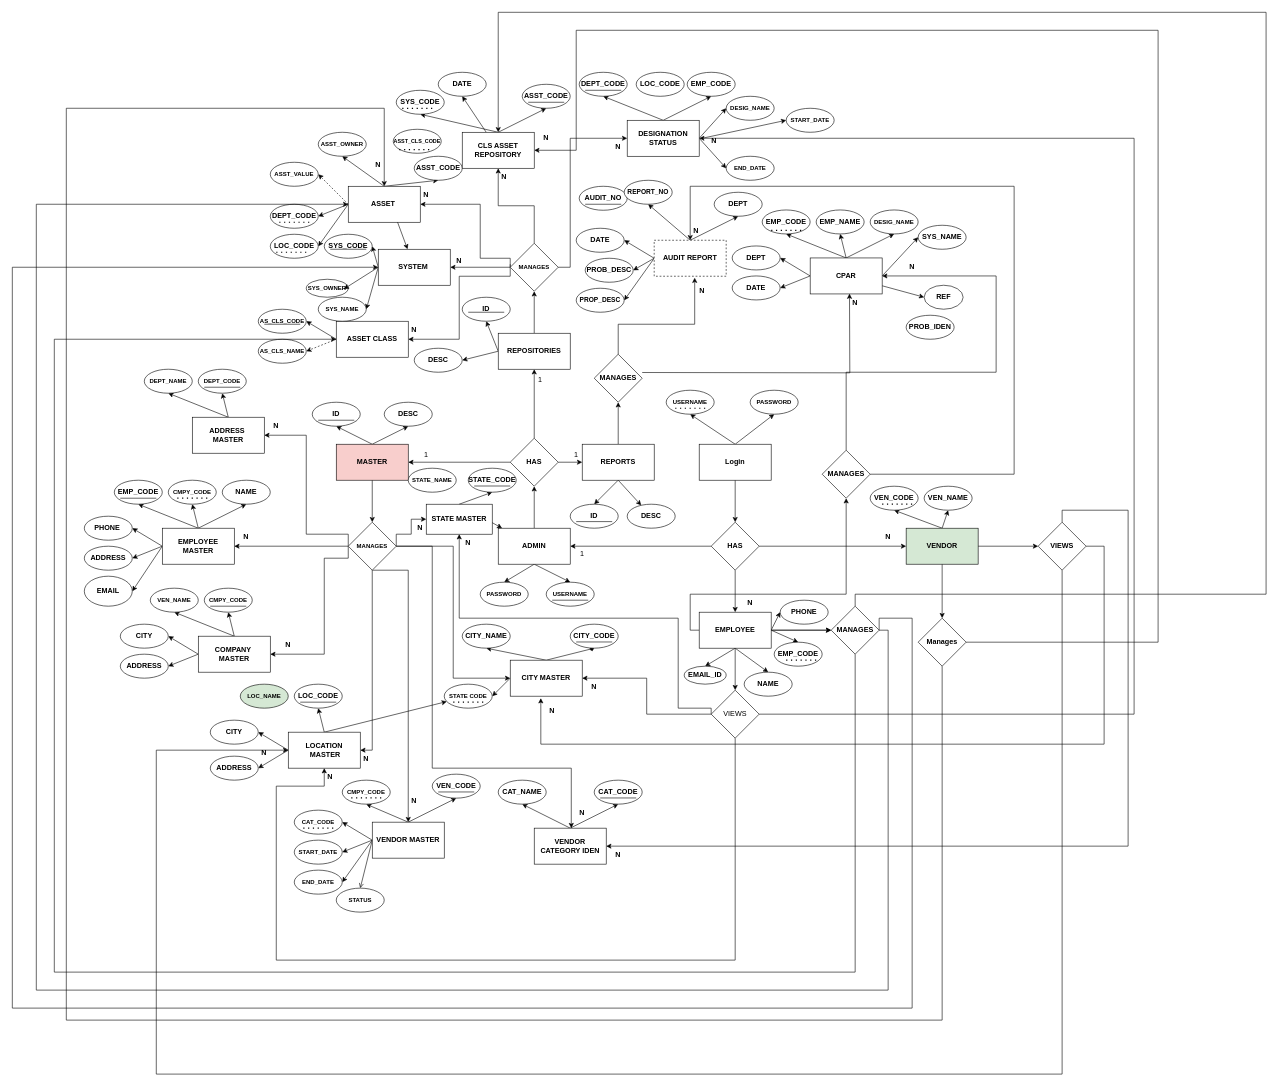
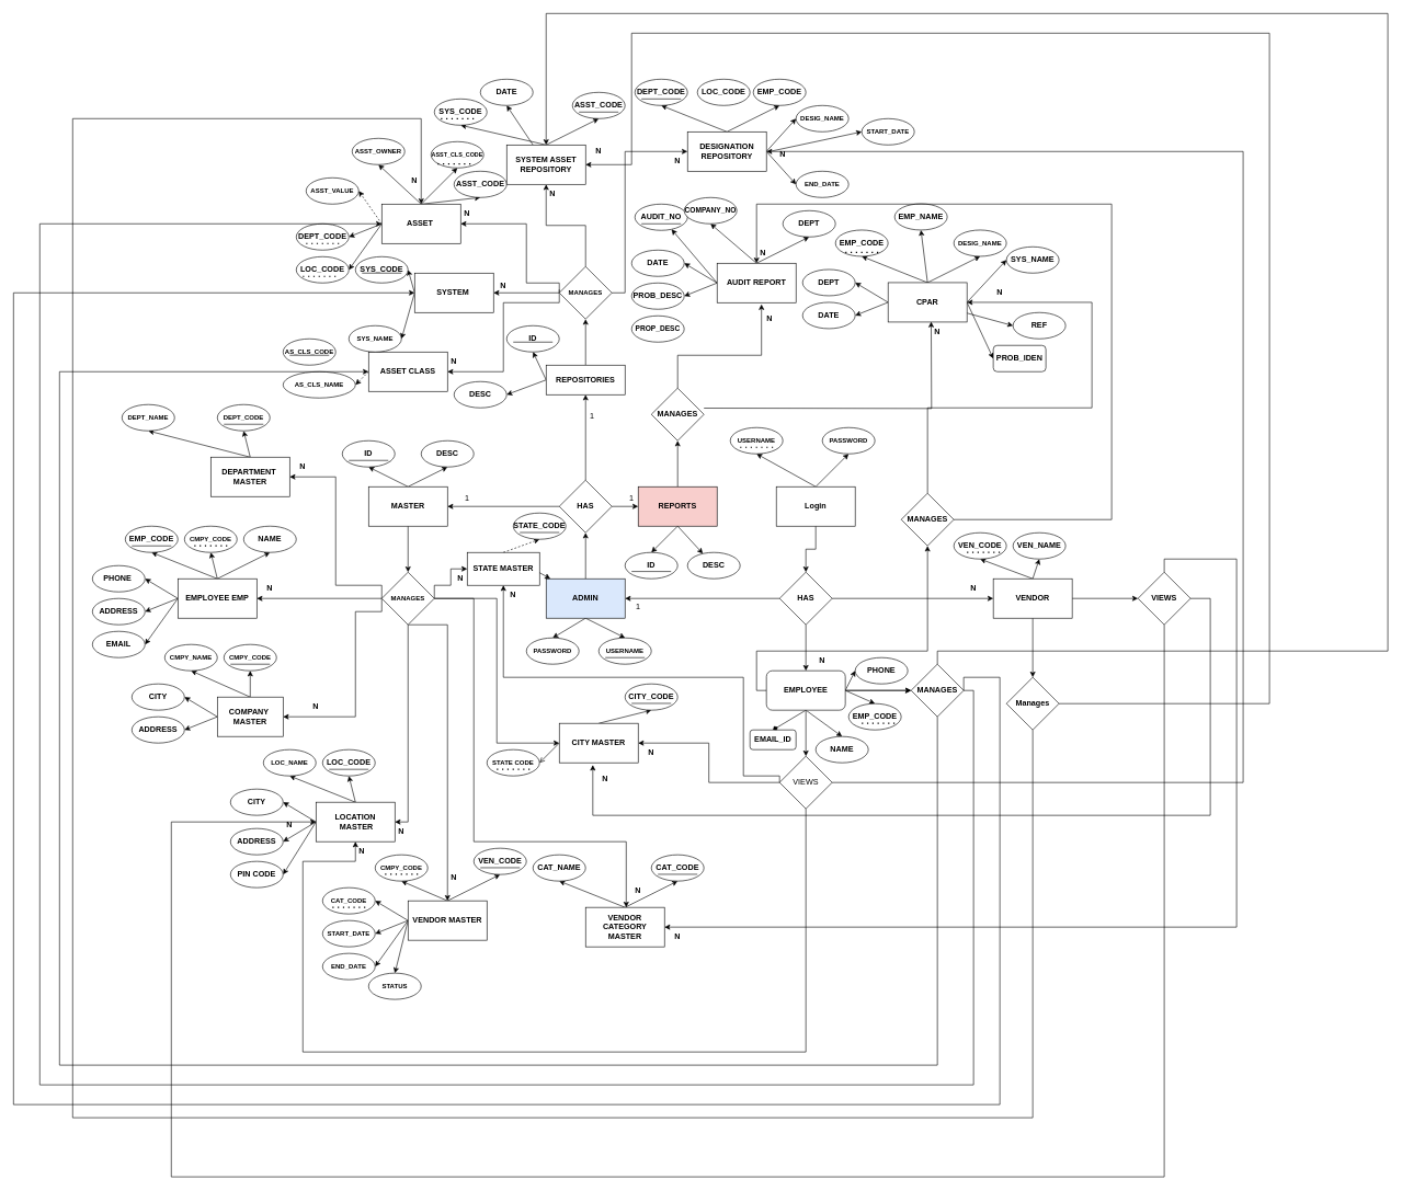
- <mxCell id="201" value="&lt;b&gt;DESIGNATION STATUS&lt;/b&gt;" style="whiteSpace=wrap;html=1;rounded=0;" parent="1" vertex="1"><mxGeometry x="1045" y="200" width="120" height="60" as="geometry" /></mxCell>
+ <mxCell id="201" value="&lt;b&gt;DESIGNATION REPOSITORY&lt;/b&gt;" style="whiteSpace=wrap;html=1;rounded=0;" parent="1" vertex="1"><mxGeometry x="1045" y="200" width="120" height="60" as="geometry" /></mxCell>
- <mxCell id="154" value="&lt;font style=&quot;font-size: 10px;&quot;&gt;ASST_OWNER&lt;/font&gt;" style="ellipse;whiteSpace=wrap;html=1;fontStyle=1" parent="1" vertex="1"><mxGeometry x="530" y="220" width="80" height="40" as="geometry" /></mxCell>
+ <mxCell id="154" value="&lt;font style=&quot;font-size: 10px;&quot;&gt;ASST_OWNER&lt;/font&gt;" style="ellipse;whiteSpace=wrap;html=1;fontStyle=1" parent="1" vertex="1"><mxGeometry x="535" y="210" width="80" height="40" as="geometry" /></mxCell>
- <mxCell id="177" value="&lt;b&gt;CLS ASSET REPOSITORY&lt;/b&gt;" style="whiteSpace=wrap;html=1;rounded=0;" parent="1" vertex="1"><mxGeometry x="770" y="220" width="120" height="60" as="geometry" /></mxCell>
+ <mxCell id="177" value="&lt;b&gt;SYSTEM ASSET REPOSITORY&lt;/b&gt;" style="whiteSpace=wrap;html=1;rounded=0;" parent="1" vertex="1"><mxGeometry x="770" y="220" width="120" height="60" as="geometry" /></mxCell>
- <mxCell id="158" value="&lt;font style=&quot;font-size: 10px;&quot;&gt;ASST_VALUE&lt;/font&gt;" style="ellipse;whiteSpace=wrap;html=1;fontStyle=1" parent="1" vertex="1"><mxGeometry x="450" y="270" width="80" height="40" as="geometry" /></mxCell>
+ <mxCell id="158" value="&lt;font style=&quot;font-size: 10px;&quot;&gt;ASST_VALUE&lt;/font&gt;" style="ellipse;whiteSpace=wrap;html=1;fontStyle=1" parent="1" vertex="1"><mxGeometry x="465" y="270" width="80" height="40" as="geometry" /></mxCell>
- <mxCell id="188" value="&lt;font style=&quot;font-size: 11px;&quot;&gt;REPORT_NO&lt;/font&gt;" style="ellipse;whiteSpace=wrap;html=1;fontStyle=1" parent="1" vertex="1"><mxGeometry x="1040" y="300" width="80" height="40" as="geometry" /></mxCell>
+ <mxCell id="188" value="&lt;font style=&quot;font-size: 11px;&quot;&gt;COMPANY_NO&lt;/font&gt;" style="ellipse;whiteSpace=wrap;html=1;fontStyle=1" parent="1" vertex="1"><mxGeometry x="1040" y="300" width="80" height="40" as="geometry" /></mxCell>
- <mxCell id="231" value="EMP_NAME" style="ellipse;whiteSpace=wrap;html=1;fontStyle=1" parent="1" vertex="1"><mxGeometry x="1360" y="349.5" width="80" height="40" as="geometry" /></mxCell>
+ <mxCell id="231" value="EMP_NAME" style="ellipse;whiteSpace=wrap;html=1;fontStyle=1" parent="1" vertex="1"><mxGeometry x="1360" y="309.5" width="80" height="40" as="geometry" /></mxCell>
- <mxCell id="148" style="rounded=0;orthogonalLoop=1;jettySize=auto;html=1;exitX=0.5;exitY=0;exitDx=0;exitDy=0;" parent="1" source="153" target="167" edge="1"><mxGeometry relative="1" as="geometry" /></mxCell>
+ <mxCell id="148" style="rounded=0;orthogonalLoop=1;jettySize=auto;html=1;exitX=0.5;exitY=0;exitDx=0;exitDy=0;entryX=0.5;entryY=1;entryDx=0;entryDy=0;" parent="1" source="153" target="155" edge="1"><mxGeometry relative="1" as="geometry" /></mxCell>
- <mxCell id="186" value="&lt;b&gt;AUDIT REPORT&lt;/b&gt;" style="whiteSpace=wrap;html=1;rounded=0;dashed=1;" parent="1" vertex="1"><mxGeometry x="1090" y="400" width="120" height="60" as="geometry" /></mxCell>
+ <mxCell id="186" value="&lt;b&gt;AUDIT REPORT&lt;/b&gt;" style="whiteSpace=wrap;html=1;rounded=0;" parent="1" vertex="1"><mxGeometry x="1090" y="400" width="120" height="60" as="geometry" /></mxCell>
- <mxCell id="190" value="PROB_DESC" style="ellipse;whiteSpace=wrap;html=1;fontStyle=1" parent="1" vertex="1"><mxGeometry x="975" y="430" width="80" height="40" as="geometry" /></mxCell>
+ <mxCell id="190" value="PROB_DESC" style="ellipse;whiteSpace=wrap;html=1;fontStyle=1" parent="1" vertex="1"><mxGeometry x="960" y="430" width="80" height="40" as="geometry" /></mxCell>
- <mxCell id="185" style="rounded=0;orthogonalLoop=1;jettySize=auto;html=1;entryX=1;entryY=0.5;entryDx=0;entryDy=0;exitX=0;exitY=0.5;exitDx=0;exitDy=0;" parent="1" source="186" target="192" edge="1"><mxGeometry relative="1" as="geometry" /></mxCell>
+ <mxCell id="185" style="rounded=0;orthogonalLoop=1;jettySize=auto;html=1;exitX=0;exitY=0.5;exitDx=0;exitDy=0;" parent="1" source="186" target="187" edge="1"><mxGeometry relative="1" as="geometry" /></mxCell>
- <mxCell id="172" style="rounded=0;orthogonalLoop=1;jettySize=auto;html=1;entryX=0.896;entryY=0.542;entryDx=0;entryDy=0;entryPerimeter=0;exitX=0;exitY=0.5;exitDx=0;exitDy=0;" parent="1" source="167" target="171" edge="1"><mxGeometry relative="1" as="geometry" /></mxCell>
- <mxCell id="171" value="&lt;font&gt;&lt;b&gt;SYS_OWNER&lt;/b&gt;&lt;/font&gt;" style="ellipse;whiteSpace=wrap;html=1;fontStyle=0;fontSize=10;" parent="1" vertex="1"><mxGeometry x="510" y="465" width="70" height="30" as="geometry" /></mxCell>
- <mxCell id="236" value="REF" style="ellipse;whiteSpace=wrap;html=1;fontStyle=1" parent="1" vertex="1"><mxGeometry x="1540" y="475" width="65" height="40" as="geometry" /></mxCell>
+ <mxCell id="236" value="REF" style="ellipse;whiteSpace=wrap;html=1;fontStyle=1" parent="1" vertex="1"><mxGeometry x="1540" y="475" width="80" height="40" as="geometry" /></mxCell>
+ <mxCell id="228" style="rounded=0;orthogonalLoop=1;jettySize=auto;html=1;exitX=1;exitY=0.5;exitDx=0;exitDy=0;entryX=0;entryY=0.5;entryDx=0;entryDy=0;" parent="1" source="229" target="237" edge="1"><mxGeometry relative="1" as="geometry" /></mxCell>
- <mxCell id="237" value="PROB_IDEN" style="ellipse;whiteSpace=wrap;html=1;fontStyle=1" parent="1" vertex="1"><mxGeometry x="1510" y="525" width="80" height="40" as="geometry" /></mxCell>
+ <mxCell id="237" value="PROB_IDEN" style="whiteSpace=wrap;html=1;fontStyle=1;rounded=1;" parent="1" vertex="1"><mxGeometry x="1510" y="525" width="80" height="40" as="geometry" /></mxCell>
- <mxCell id="137" style="rounded=0;orthogonalLoop=1;jettySize=auto;html=1;exitX=0;exitY=0.5;exitDx=0;exitDy=0;entryX=1;entryY=0.5;entryDx=0;entryDy=0;" parent="1" source="139" target="141" edge="1"><mxGeometry relative="1" as="geometry" /></mxCell>
- <mxCell id="140" value="&lt;font style=&quot;font-size: 10px;&quot;&gt;AS_CLS_NAME&lt;/font&gt;" style="ellipse;whiteSpace=wrap;html=1;fontStyle=1" parent="1" vertex="1"><mxGeometry x="430" y="565" width="80" height="40" as="geometry" /></mxCell>
+ <mxCell id="140" value="&lt;font style=&quot;font-size: 10px;&quot;&gt;AS_CLS_NAME&lt;/font&gt;" style="ellipse;whiteSpace=wrap;html=1;fontStyle=1" parent="1" vertex="1"><mxGeometry x="430" y="565" width="110" height="40" as="geometry" /></mxCell>
- <mxCell id="136" value="&lt;b&gt;REPOSITORIES&lt;/b&gt;" style="whiteSpace=wrap;html=1;rounded=0;" parent="1" vertex="1"><mxGeometry x="830" y="555" width="120" height="60" as="geometry" /></mxCell>
+ <mxCell id="136" value="&lt;b&gt;REPOSITORIES&lt;/b&gt;" style="whiteSpace=wrap;html=1;rounded=0;" parent="1" vertex="1"><mxGeometry x="830" y="555" width="120" height="45" as="geometry" /></mxCell>
- <mxCell id="81" value="&lt;font style=&quot;font-size: 10px;&quot;&gt;DEPT_NAME&lt;/font&gt;" style="ellipse;whiteSpace=wrap;html=1;fontStyle=1" parent="1" vertex="1"><mxGeometry x="240" y="615" width="80" height="40" as="geometry" /></mxCell>
+ <mxCell id="81" value="&lt;font style=&quot;font-size: 10px;&quot;&gt;DEPT_NAME&lt;/font&gt;" style="ellipse;whiteSpace=wrap;html=1;fontStyle=1" parent="1" vertex="1"><mxGeometry x="185" y="615" width="80" height="40" as="geometry" /></mxCell>
- <mxCell id="80" value="&lt;b&gt;ADDRESS&amp;nbsp;&lt;/b&gt;&lt;div&gt;&lt;b&gt;MASTER&lt;/b&gt;&lt;/div&gt;" style="whiteSpace=wrap;html=1;rounded=0;" parent="1" vertex="1"><mxGeometry x="320" y="695" width="120" height="60" as="geometry" /></mxCell>
+ <mxCell id="80" value="&lt;b&gt;DEPARTMENT&amp;nbsp;&lt;/b&gt;&lt;div&gt;&lt;b&gt;MASTER&lt;/b&gt;&lt;/div&gt;" style="whiteSpace=wrap;html=1;rounded=0;" parent="1" vertex="1"><mxGeometry x="320" y="695" width="120" height="60" as="geometry" /></mxCell>
- <mxCell id="41" value="&lt;b&gt;MASTER&lt;/b&gt;" style="whiteSpace=wrap;html=1;rounded=0;fillColor=#f8cecc;" parent="1" vertex="1"><mxGeometry x="560" y="740" width="120" height="60" as="geometry" /></mxCell>
+ <mxCell id="41" value="&lt;b&gt;MASTER&lt;/b&gt;" style="whiteSpace=wrap;html=1;rounded=0;" parent="1" vertex="1"><mxGeometry x="560" y="740" width="120" height="60" as="geometry" /></mxCell>
- <mxCell id="215" value="&lt;b&gt;REPORTS&lt;/b&gt;" style="whiteSpace=wrap;html=1;rounded=0;" parent="1" vertex="1"><mxGeometry x="970" y="740" width="120" height="60" as="geometry" /></mxCell>
+ <mxCell id="215" value="&lt;b&gt;REPORTS&lt;/b&gt;" style="whiteSpace=wrap;html=1;rounded=0;fillColor=#f8cecc;" parent="1" vertex="1"><mxGeometry x="970" y="740" width="120" height="60" as="geometry" /></mxCell>
- <mxCell id="5" value="&lt;b&gt;Login&lt;/b&gt;" style="rounded=0;whiteSpace=wrap;html=1;" parent="1" vertex="1"><mxGeometry x="1165" y="740" width="120" height="60" as="geometry" /></mxCell>
+ <mxCell id="5" value="&lt;b&gt;Login&lt;/b&gt;" style="rounded=0;whiteSpace=wrap;html=1;" parent="1" vertex="1"><mxGeometry x="1180" y="740" width="120" height="60" as="geometry" /></mxCell>
- <mxCell id="130" value="&lt;font style=&quot;font-size: 10px;&quot;&gt;STATE_NAME&lt;/font&gt;" style="ellipse;whiteSpace=wrap;html=1;fontStyle=1" parent="1" vertex="1"><mxGeometry x="680" y="780" width="80" height="40" as="geometry" /></mxCell>
- <mxCell id="128" style="rounded=0;orthogonalLoop=1;jettySize=auto;html=1;exitX=0.5;exitY=0;exitDx=0;exitDy=0;entryX=0.5;entryY=1;entryDx=0;entryDy=0;" parent="1" source="129" target="131" edge="1"><mxGeometry relative="1" as="geometry" /></mxCell>
+ <mxCell id="128" style="rounded=0;orthogonalLoop=1;jettySize=auto;html=1;exitX=0.5;exitY=0;exitDx=0;exitDy=0;entryX=0.5;entryY=1;entryDx=0;entryDy=0;dashed=1;" parent="1" source="129" target="131" edge="1"><mxGeometry relative="1" as="geometry" /></mxCell>
- <mxCell id="59" value="&lt;b&gt;EMPLOYEE MASTER&lt;/b&gt;" style="whiteSpace=wrap;html=1;rounded=0;" parent="1" vertex="1"><mxGeometry x="270" y="880" width="120" height="60" as="geometry" /></mxCell>
+ <mxCell id="59" value="&lt;b&gt;EMPLOYEE EMP&lt;/b&gt;" style="whiteSpace=wrap;html=1;rounded=0;" parent="1" vertex="1"><mxGeometry x="270" y="880" width="120" height="60" as="geometry" /></mxCell>
- <mxCell id="16" value="&lt;b&gt;ADMIN&lt;/b&gt;" style="whiteSpace=wrap;html=1;rounded=0;" parent="1" vertex="1"><mxGeometry x="830" y="880" width="120" height="60" as="geometry" /></mxCell>
+ <mxCell id="16" value="&lt;b&gt;ADMIN&lt;/b&gt;" style="whiteSpace=wrap;html=1;rounded=0;fillColor=#dae8fc;" parent="1" vertex="1"><mxGeometry x="830" y="880" width="120" height="60" as="geometry" /></mxCell>
- <mxCell id="21" value="&lt;b&gt;VENDOR&lt;/b&gt;" style="whiteSpace=wrap;html=1;rounded=0;fillColor=#d5e8d4;" parent="1" vertex="1"><mxGeometry x="1510" y="880" width="120" height="60" as="geometry" /></mxCell>
+ <mxCell id="21" value="&lt;b&gt;VENDOR&lt;/b&gt;" style="whiteSpace=wrap;html=1;rounded=0;" parent="1" vertex="1"><mxGeometry x="1510" y="880" width="120" height="60" as="geometry" /></mxCell>
- <mxCell id="65" value="EMAIL" style="ellipse;whiteSpace=wrap;html=1;fontStyle=1" parent="1" vertex="1"><mxGeometry x="140" y="960" width="80" height="50" as="geometry" /></mxCell>
+ <mxCell id="65" value="EMAIL" style="ellipse;whiteSpace=wrap;html=1;fontStyle=1" parent="1" vertex="1"><mxGeometry x="140" y="960" width="80" height="40" as="geometry" /></mxCell>
- <mxCell id="72" value="&lt;font style=&quot;font-size: 10px;&quot;&gt;VEN_NAME&lt;/font&gt;" style="ellipse;whiteSpace=wrap;html=1;fontStyle=1" parent="1" vertex="1"><mxGeometry x="250" y="980" width="80" height="40" as="geometry" /></mxCell>
+ <mxCell id="72" value="&lt;font style=&quot;font-size: 10px;&quot;&gt;CMPY_NAME&lt;/font&gt;" style="ellipse;whiteSpace=wrap;html=1;fontStyle=1" parent="1" vertex="1"><mxGeometry x="250" y="980" width="80" height="40" as="geometry" /></mxCell>
- <mxCell id="30" value="EMPLOYEE" style="whiteSpace=wrap;html=1;rounded=0;fontStyle=1" parent="1" vertex="1"><mxGeometry x="1165" y="1020" width="120" height="60" as="geometry" /></mxCell>
+ <mxCell id="30" value="EMPLOYEE" style="whiteSpace=wrap;html=1;fontStyle=1;rounded=1;" parent="1" vertex="1"><mxGeometry x="1165" y="1020" width="120" height="60" as="geometry" /></mxCell>
- <mxCell id="122" value="CITY_NAME" style="ellipse;whiteSpace=wrap;html=1;fontStyle=1" parent="1" vertex="1"><mxGeometry x="770" y="1040" width="80" height="40" as="geometry" /></mxCell>
- <mxCell id="119" style="rounded=0;orthogonalLoop=1;jettySize=auto;html=1;exitX=0.5;exitY=0;exitDx=0;exitDy=0;entryX=0.5;entryY=1;entryDx=0;entryDy=0;endArrow=diamond;" parent="1" source="121" target="123" edge="1"><mxGeometry relative="1" as="geometry" /></mxCell>
+ <mxCell id="119" style="rounded=0;orthogonalLoop=1;jettySize=auto;html=1;exitX=0.5;exitY=0;exitDx=0;exitDy=0;entryX=0.5;entryY=1;entryDx=0;entryDy=0;" parent="1" source="121" target="123" edge="1"><mxGeometry relative="1" as="geometry" /></mxCell>
- <mxCell id="71" value="&lt;b&gt;COMPANY&amp;nbsp;&lt;/b&gt;&lt;div&gt;&lt;b&gt;MASTER&lt;/b&gt;&lt;/div&gt;" style="whiteSpace=wrap;html=1;rounded=0;" parent="1" vertex="1"><mxGeometry x="330" y="1060" width="120" height="60" as="geometry" /></mxCell>
+ <mxCell id="71" value="&lt;b&gt;COMPANY&amp;nbsp;&lt;/b&gt;&lt;div&gt;&lt;b&gt;MASTER&lt;/b&gt;&lt;/div&gt;" style="whiteSpace=wrap;html=1;rounded=0;" parent="1" vertex="1"><mxGeometry x="330" y="1060" width="100" height="60" as="geometry" /></mxCell>
- <mxCell id="118" style="rounded=0;orthogonalLoop=1;jettySize=auto;html=1;entryX=0.5;entryY=1;entryDx=0;entryDy=0;strokeColor=default;exitX=0.5;exitY=0;exitDx=0;exitDy=0;" parent="1" source="121" target="122" edge="1"><mxGeometry relative="1" as="geometry" /></mxCell>
- <mxCell id="26" style="rounded=0;orthogonalLoop=1;jettySize=auto;html=1;exitX=0.5;exitY=1;exitDx=0;exitDy=0;entryX=0.5;entryY=0;entryDx=0;entryDy=0;" parent="1" source="30" target="257" edge="1"><mxGeometry relative="1" as="geometry" /></mxCell>
+ <mxCell id="26" style="rounded=0;orthogonalLoop=1;jettySize=auto;html=1;exitX=0.5;exitY=1;exitDx=0;exitDy=0;entryX=0.5;entryY=0;entryDx=0;entryDy=0;endArrow=diamond;" parent="1" source="30" target="257" edge="1"><mxGeometry relative="1" as="geometry" /></mxCell>
- <mxCell id="257" value="EMAIL_ID" style="ellipse;whiteSpace=wrap;html=1;fontStyle=1" parent="1" vertex="1"><mxGeometry x="1140" y="1110" width="70" height="30" as="geometry" /></mxCell>
+ <mxCell id="257" value="EMAIL_ID" style="whiteSpace=wrap;html=1;fontStyle=1;rounded=1;" parent="1" vertex="1"><mxGeometry x="1140" y="1110" width="70" height="30" as="geometry" /></mxCell>
- <mxCell id="120" style="rounded=0;orthogonalLoop=1;jettySize=auto;html=1;exitX=0;exitY=0.5;exitDx=0;exitDy=0;entryX=1;entryY=0.5;entryDx=0;entryDy=0;" parent="1" source="121" target="125" edge="1"><mxGeometry relative="1" as="geometry" /></mxCell>
+ <mxCell id="120" style="rounded=0;orthogonalLoop=1;jettySize=auto;html=1;exitX=0;exitY=0.5;exitDx=0;exitDy=0;entryX=1;entryY=0.5;entryDx=0;entryDy=0;endArrow=open;" parent="1" source="121" target="125" edge="1"><mxGeometry relative="1" as="geometry" /></mxCell>
- <mxCell id="90" value="&lt;font style=&quot;font-size: 10px;&quot;&gt;LOC_NAME&lt;/font&gt;" style="ellipse;whiteSpace=wrap;html=1;fontStyle=1;fillColor=#d5e8d4;" parent="1" vertex="1"><mxGeometry x="400" y="1140" width="80" height="40" as="geometry" /></mxCell>
+ <mxCell id="90" value="&lt;font style=&quot;font-size: 10px;&quot;&gt;LOC_NAME&lt;/font&gt;" style="ellipse;whiteSpace=wrap;html=1;fontStyle=1" parent="1" vertex="1"><mxGeometry x="400" y="1140" width="80" height="40" as="geometry" /></mxCell>
- <mxCell id="84" style="rounded=0;orthogonalLoop=1;jettySize=auto;html=1;strokeColor=default;exitX=0.5;exitY=0;exitDx=0;exitDy=0;" parent="1" source="89" target="125" edge="1"><mxGeometry relative="1" as="geometry" /></mxCell>
+ <mxCell id="84" style="rounded=0;orthogonalLoop=1;jettySize=auto;html=1;entryX=0.5;entryY=1;entryDx=0;entryDy=0;strokeColor=default;exitX=0.5;exitY=0;exitDx=0;exitDy=0;" parent="1" source="89" target="90" edge="1"><mxGeometry relative="1" as="geometry" /></mxCell>
+ <mxCell id="88" style="rounded=0;orthogonalLoop=1;jettySize=auto;html=1;entryX=1;entryY=0.5;entryDx=0;entryDy=0;exitX=0;exitY=0.5;exitDx=0;exitDy=0;" parent="1" source="89" target="95" edge="1"><mxGeometry relative="1" as="geometry" /></mxCell>
- <mxCell id="115" value="CAT_NAME" style="ellipse;whiteSpace=wrap;html=1;fontStyle=1" parent="1" vertex="1"><mxGeometry x="830" y="1300" width="80" height="40" as="geometry" /></mxCell>
+ <mxCell id="115" value="CAT_NAME" style="ellipse;whiteSpace=wrap;html=1;fontStyle=1" parent="1" vertex="1"><mxGeometry x="810" y="1300" width="80" height="40" as="geometry" /></mxCell>
+ <mxCell id="95" value="PIN CODE" style="ellipse;whiteSpace=wrap;html=1;fontStyle=1" parent="1" vertex="1"><mxGeometry x="350" y="1310" width="80" height="40" as="geometry" /></mxCell>
- <mxCell id="114" value="&lt;b&gt;VENDOR CATEGORY IDEN&lt;/b&gt;" style="whiteSpace=wrap;html=1;rounded=0;" parent="1" vertex="1"><mxGeometry x="890" y="1380" width="120" height="60" as="geometry" /></mxCell>
+ <mxCell id="114" value="&lt;b&gt;VENDOR CATEGORY MASTER&lt;/b&gt;" style="whiteSpace=wrap;html=1;rounded=0;" parent="1" vertex="1"><mxGeometry x="890" y="1380" width="120" height="60" as="geometry" /></mxCell>
- <mxCell id="101" style="rounded=0;orthogonalLoop=1;jettySize=auto;html=1;exitX=0;exitY=0.5;exitDx=0;exitDy=0;entryX=0.5;entryY=0;entryDx=0;entryDy=0;endArrow=open;" parent="1" source="102" target="109" edge="1"><mxGeometry relative="1" as="geometry" /></mxCell>
+ <mxCell id="101" style="rounded=0;orthogonalLoop=1;jettySize=auto;html=1;exitX=0;exitY=0.5;exitDx=0;exitDy=0;entryX=0.5;entryY=0;entryDx=0;entryDy=0;" parent="1" source="102" target="109" edge="1"><mxGeometry relative="1" as="geometry" /></mxCell>
